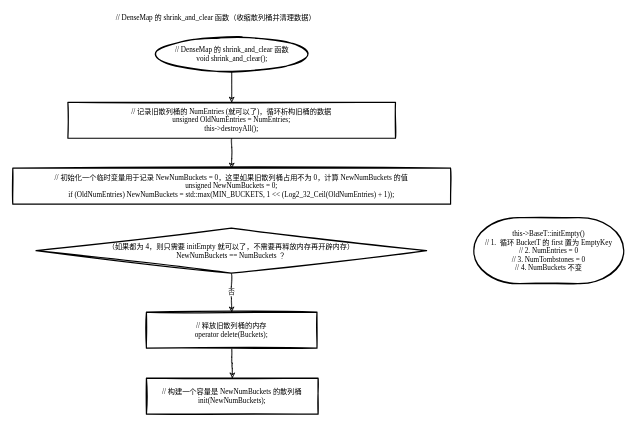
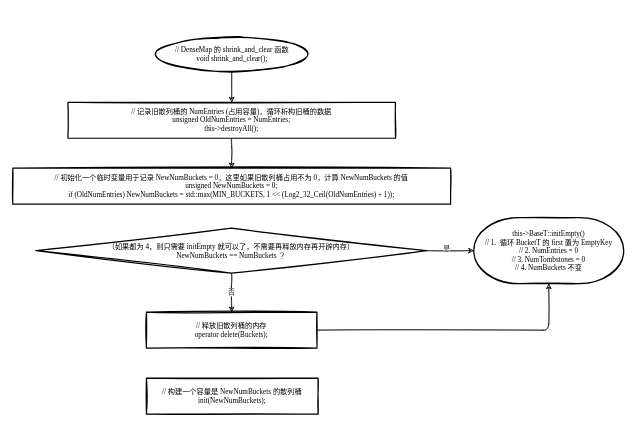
- <mxCell id="2" value="// DenseMap 的 shrink_and_clear 函数（收缩散列桶并清理数据）" style="text;html=1;strokeColor=none;fillColor=none;align=center;verticalAlign=middle;whiteSpace=wrap;rounded=0;sketch=1;fontFamily=Comic Sans MS;" vertex="1" parent="1"><mxGeometry x="169" y="20" width="380" height="20" as="geometry" /></mxCell>
- <mxCell id="6" value="&lt;div&gt;// 记录旧散列桶的 NumEntries (就可以了)，循环析构旧桶的数据&lt;/div&gt;&lt;div&gt;unsigned OldNumEntries = NumEntries;&lt;/div&gt;&lt;div&gt;this-&amp;gt;destroyAll();&lt;/div&gt;" style="whiteSpace=wrap;html=1;rounded=0;fontFamily=Comic Sans MS;strokeWidth=2;sketch=1;" vertex="1" parent="1"><mxGeometry x="112.13" y="170" width="546.25" height="60" as="geometry" /></mxCell>
+ <mxCell id="6" value="&lt;div&gt;// 记录旧散列桶的 NumEntries (占用容量)，循环析构旧桶的数据&lt;/div&gt;&lt;div&gt;unsigned OldNumEntries = NumEntries;&lt;/div&gt;&lt;div&gt;this-&amp;gt;destroyAll();&lt;/div&gt;" style="whiteSpace=wrap;html=1;rounded=0;fontFamily=Comic Sans MS;strokeWidth=2;sketch=1;" vertex="1" parent="1"><mxGeometry x="112.13" y="170" width="546.25" height="60" as="geometry" /></mxCell>
+ <mxCell id="8" style="edgeStyle=orthogonalEdgeStyle;rounded=1;sketch=1;orthogonalLoop=1;jettySize=auto;html=1;entryX=0;entryY=0.5;entryDx=0;entryDy=0;entryPerimeter=0;fontFamily=Comic Sans MS;" edge="1" parent="1" source="12" target="13"><mxGeometry relative="1" as="geometry" /></mxCell>
+ <mxCell id="9" value="是" style="edgeLabel;html=1;align=center;verticalAlign=middle;resizable=0;points=[];fontFamily=Comic Sans MS;" vertex="1" connectable="0" parent="8"><mxGeometry x="-0.172" y="3" relative="1" as="geometry"><mxPoint as="offset" /></mxGeometry></mxCell>
- <mxCell id="14" value="" style="edgeStyle=orthogonalEdgeStyle;rounded=1;sketch=1;orthogonalLoop=1;jettySize=auto;html=1;fontFamily=Comic Sans MS;" edge="1" parent="1" source="15" target="16"><mxGeometry relative="1" as="geometry" /></mxCell>
+ <mxCell id="14" value="" style="edgeStyle=orthogonalEdgeStyle;rounded=1;sketch=1;orthogonalLoop=1;jettySize=auto;html=1;fontFamily=Comic Sans MS;" edge="1" parent="1" source="15" target="13"><mxGeometry relative="1" as="geometry" /></mxCell>
